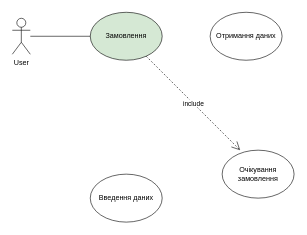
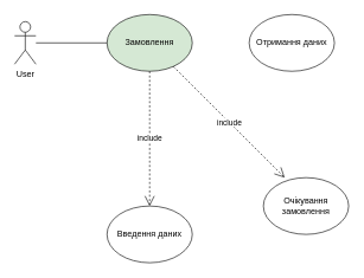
+ <mxCell id="7" value="include" style="endArrow=open;endSize=12;dashed=1;html=1;exitX=0.5;exitY=1;exitDx=0;exitDy=0;entryX=0.5;entryY=0;entryDx=0;entryDy=0;" edge="1" parent="1" source="3" target="6"><mxGeometry width="160" relative="1" as="geometry"><mxPoint x="280" y="120" as="sourcePoint" /><mxPoint x="440" y="120" as="targetPoint" /><Array as="points"><mxPoint x="210" y="170" /></Array><mxPoint as="offset" /></mxGeometry></mxCell>
